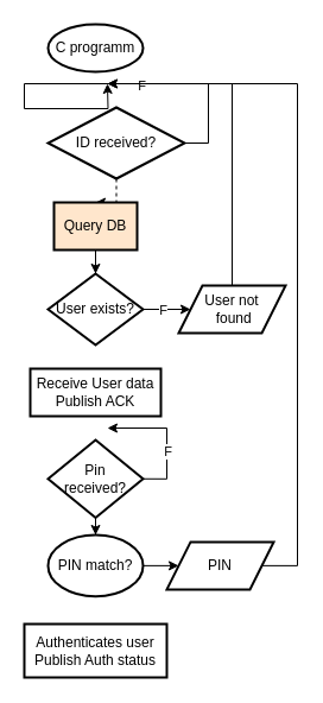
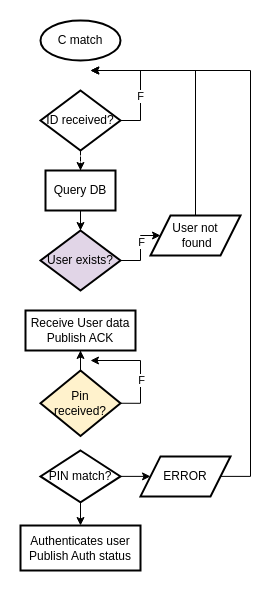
- <mxCell id="2" value="C programm" style="strokeWidth=2;html=1;shape=mxgraph.flowchart.start_1;whiteSpace=wrap;" vertex="1" parent="1"><mxGeometry x="40" y="20" width="80" height="40" as="geometry" /></mxCell>
+ <mxCell id="2" value="C match" style="strokeWidth=2;html=1;shape=mxgraph.flowchart.start_1;whiteSpace=wrap;" vertex="1" parent="1"><mxGeometry x="40" y="20" width="80" height="40" as="geometry" /></mxCell>
- <mxCell id="6" value="ID received?" style="rhombus;whiteSpace=wrap;html=1;strokeWidth=2;" vertex="1" parent="1"><mxGeometry x="40" y="90" width="115" height="60" as="geometry" /></mxCell>
+ <mxCell id="6" value="ID received?" style="rhombus;whiteSpace=wrap;html=1;strokeWidth=2;" vertex="1" parent="1"><mxGeometry x="40" y="90" width="80" height="60" as="geometry" /></mxCell>
- <mxCell id="8" value="Query DB" style="whiteSpace=wrap;html=1;strokeWidth=2;fillColor=#ffe6cc;" vertex="1" parent="1"><mxGeometry x="45" y="170" width="70" height="40" as="geometry" /></mxCell>
+ <mxCell id="8" value="Query DB" style="whiteSpace=wrap;html=1;strokeWidth=2;" vertex="1" parent="1"><mxGeometry x="45" y="170" width="70" height="40" as="geometry" /></mxCell>
- <mxCell id="11" value="User exists?" style="rhombus;whiteSpace=wrap;html=1;strokeWidth=2;" vertex="1" parent="1"><mxGeometry x="40" y="230" width="80" height="60" as="geometry" /></mxCell>
+ <mxCell id="11" value="User exists?" style="rhombus;whiteSpace=wrap;html=1;strokeWidth=2;fillColor=#e1d5e7;" vertex="1" parent="1"><mxGeometry x="40" y="230" width="80" height="60" as="geometry" /></mxCell>
- <mxCell id="13" value="User not&lt;br&gt;&amp;nbsp;found" style="shape=parallelogram;perimeter=parallelogramPerimeter;whiteSpace=wrap;html=1;fixedSize=1;strokeWidth=2;" vertex="1" parent="1"><mxGeometry x="150" y="240" width="90" height="40" as="geometry" /></mxCell>
+ <mxCell id="13" value="User not&lt;br&gt;&amp;nbsp;found" style="shape=parallelogram;perimeter=parallelogramPerimeter;whiteSpace=wrap;html=1;fixedSize=1;strokeWidth=2;" vertex="1" parent="1"><mxGeometry x="150" y="215" width="90" height="40" as="geometry" /></mxCell>
- <mxCell id="18" value="Pin&lt;br&gt;received?" style="rhombus;whiteSpace=wrap;html=1;strokeWidth=2;" vertex="1" parent="1"><mxGeometry x="40" y="370" width="80" height="65.5" as="geometry" /></mxCell>
+ <mxCell id="18" value="Pin&lt;br&gt;received?" style="rhombus;whiteSpace=wrap;html=1;strokeWidth=2;fillColor=#fff2cc;" vertex="1" parent="1"><mxGeometry x="40" y="370" width="80" height="65.5" as="geometry" /></mxCell>
- <mxCell id="17" value="" style="edgeStyle=orthogonalEdgeStyle;rounded=0;orthogonalLoop=1;jettySize=auto;html=1;" edge="1" parent="1" source="18" target="21"><mxGeometry relative="1" as="geometry" /></mxCell>
+ <mxCell id="17" value="" style="edgeStyle=orthogonalEdgeStyle;rounded=0;orthogonalLoop=1;jettySize=auto;html=1;" edge="1" parent="1" source="18" target="14"><mxGeometry relative="1" as="geometry" /></mxCell>
- <mxCell id="21" value="PIN match?" style="ellipse;whiteSpace=wrap;html=1;strokeWidth=2;" vertex="1" parent="1"><mxGeometry x="40" y="450" width="80" height="51.75" as="geometry" /></mxCell>
+ <mxCell id="21" value="PIN match?" style="rhombus;whiteSpace=wrap;html=1;strokeWidth=2;" vertex="1" parent="1"><mxGeometry x="40" y="450" width="80" height="51.75" as="geometry" /></mxCell>
- <mxCell id="23" value="PIN" style="shape=parallelogram;perimeter=parallelogramPerimeter;whiteSpace=wrap;html=1;fixedSize=1;strokeWidth=2;" vertex="1" parent="1"><mxGeometry x="140" y="455.88" width="90" height="40" as="geometry" /></mxCell>
+ <mxCell id="23" value="ERROR" style="shape=parallelogram;perimeter=parallelogramPerimeter;whiteSpace=wrap;html=1;fixedSize=1;strokeWidth=2;" vertex="1" parent="1"><mxGeometry x="140" y="455.88" width="90" height="40" as="geometry" /></mxCell>
+ <mxCell id="20" value="" style="edgeStyle=orthogonalEdgeStyle;rounded=0;orthogonalLoop=1;jettySize=auto;html=1;" edge="1" parent="1" source="21" target="24"><mxGeometry relative="1" as="geometry" /></mxCell>
